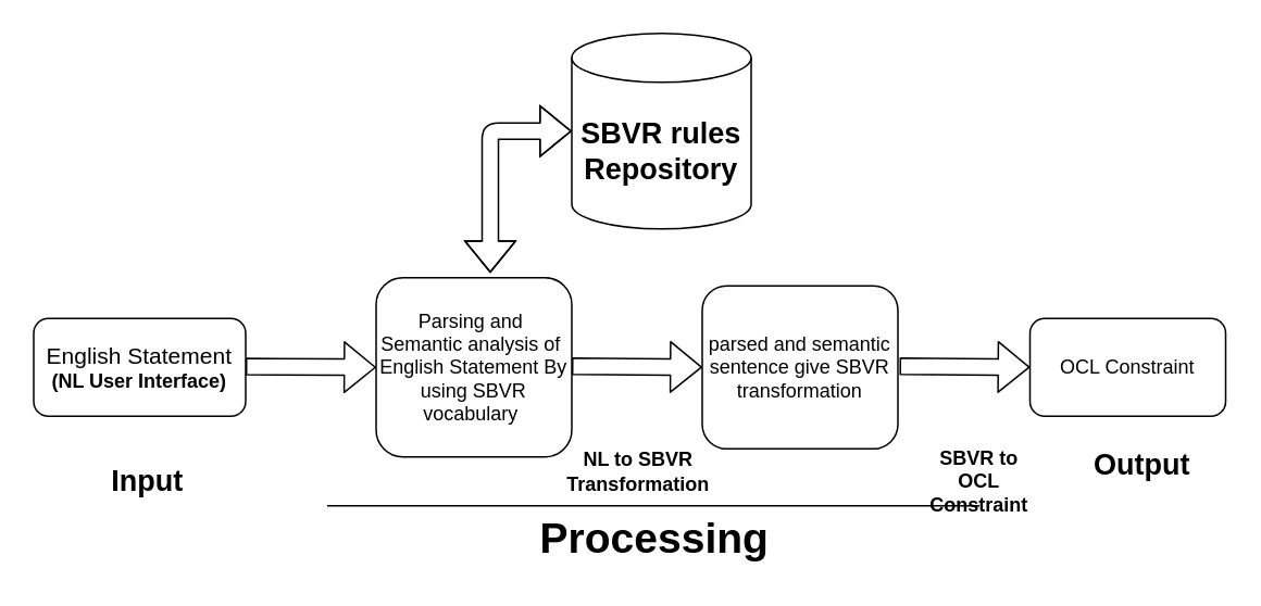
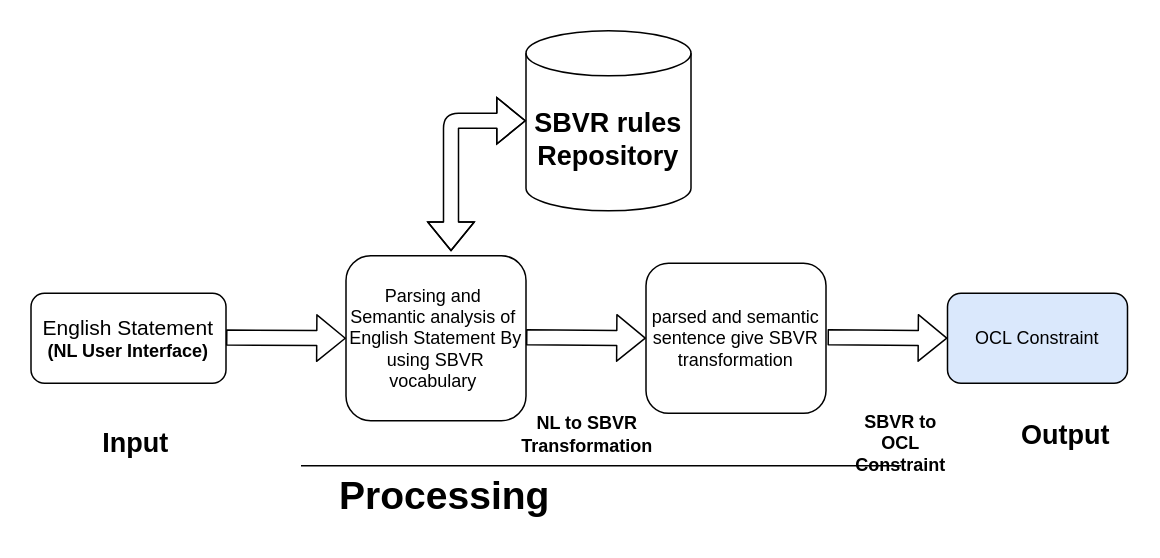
- <mxCell id="8" value="OCL Constraint" style="rounded=1;whiteSpace=wrap;html=1;" vertex="1" parent="1"><mxGeometry x="631" y="195" width="120" height="60" as="geometry" /></mxCell>
+ <mxCell id="8" value="OCL Constraint" style="rounded=1;whiteSpace=wrap;html=1;fillColor=#dae8fc;" vertex="1" parent="1"><mxGeometry x="631" y="195" width="120" height="60" as="geometry" /></mxCell>
- <mxCell id="7" value="Output" style="text;html=1;strokeColor=none;fillColor=none;align=center;verticalAlign=middle;whiteSpace=wrap;rounded=0;fontSize=18;fontStyle=1" vertex="1" parent="1"><mxGeometry x="670" y="269" width="60" height="31" as="geometry" /></mxCell>
+ <mxCell id="7" value="Output" style="text;html=1;strokeColor=none;fillColor=none;align=center;verticalAlign=middle;whiteSpace=wrap;rounded=0;fontSize=18;fontStyle=1" vertex="1" parent="1"><mxGeometry x="680" y="274" width="60" height="31" as="geometry" /></mxCell>
- <mxCell id="6" value="&lt;b&gt;Processing&lt;/b&gt;" style="text;html=1;strokeColor=none;fillColor=none;align=center;verticalAlign=middle;whiteSpace=wrap;rounded=0;fontSize=26;" vertex="1" parent="1"><mxGeometry x="291" y="310" width="220" height="40" as="geometry" /></mxCell>
+ <mxCell id="6" value="&lt;b&gt;Processing&lt;/b&gt;" style="text;html=1;strokeColor=none;fillColor=none;align=center;verticalAlign=middle;whiteSpace=wrap;rounded=0;fontSize=26;" vertex="1" parent="1"><mxGeometry x="186" y="310" width="220" height="40" as="geometry" /></mxCell>
